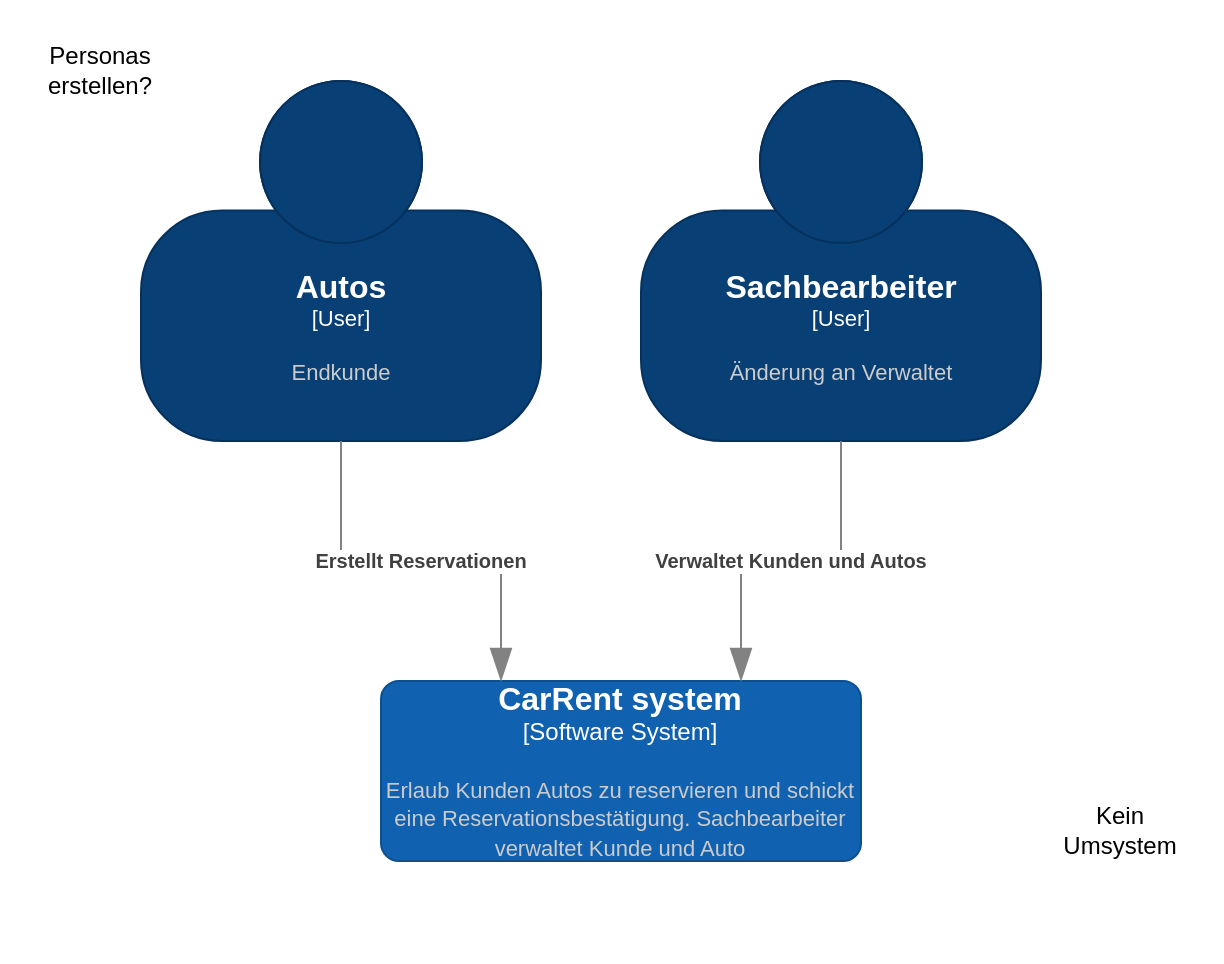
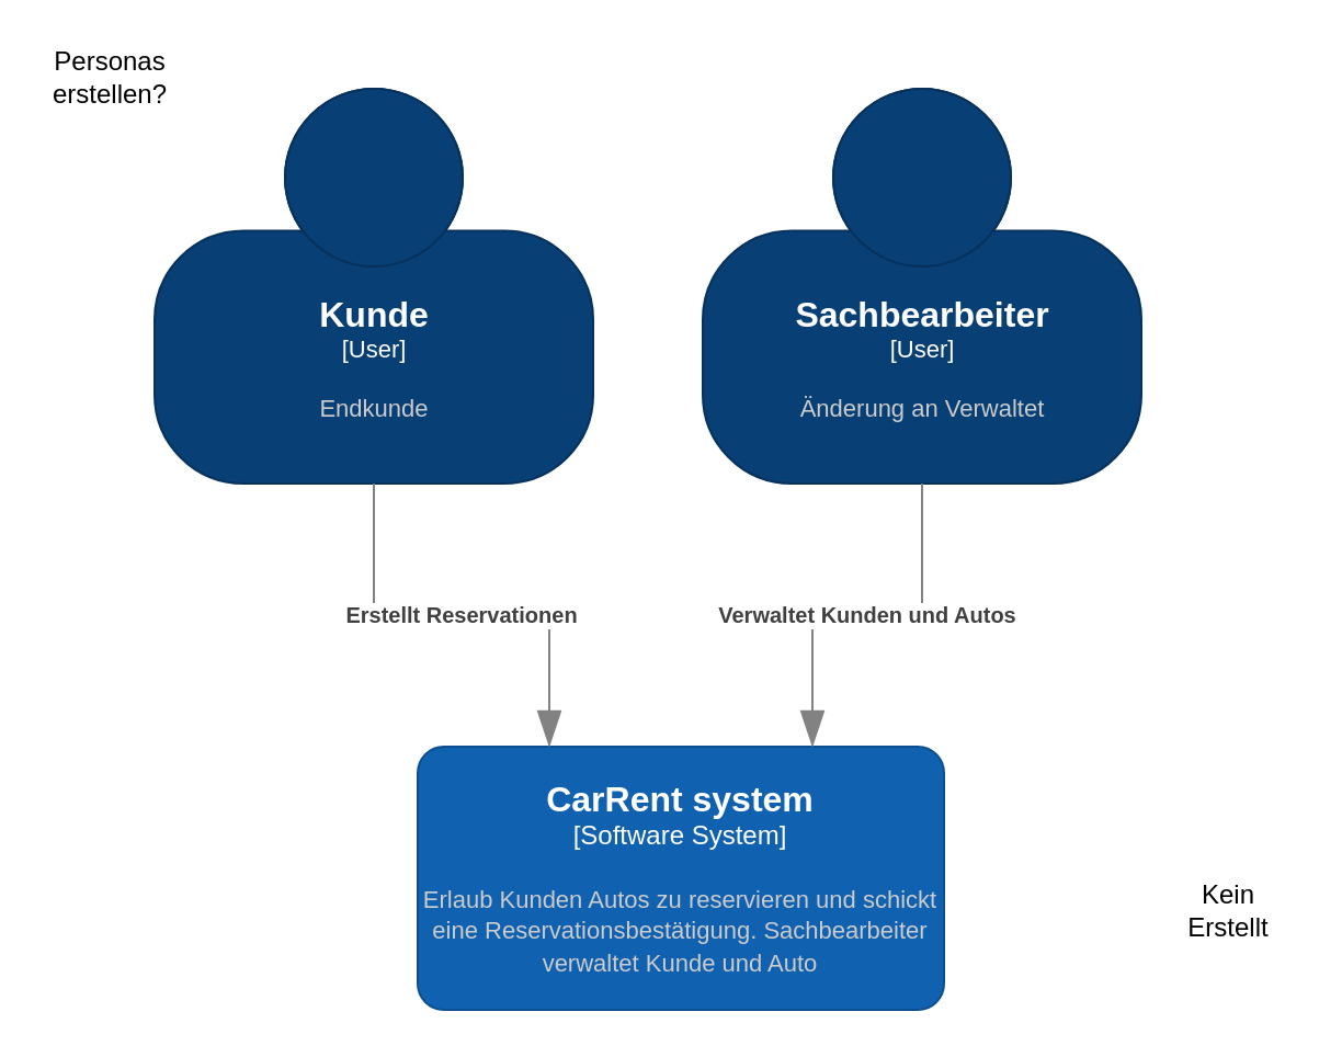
- <mxCell id="2" value="&lt;font style=&quot;font-size: 16px&quot;&gt;&lt;b&gt;Autos&lt;/b&gt;&lt;/font&gt;&lt;div&gt;[User]&lt;/div&gt;&lt;br&gt;&lt;div&gt;&lt;font style=&quot;font-size: 11px&quot;&gt;&lt;font color=&quot;#cccccc&quot;&gt;Endkunde&lt;/font&gt;&lt;/div&gt;" style="html=1;fontSize=11;dashed=0;whitespace=wrap;fillColor=#083F75;strokeColor=#06315C;fontColor=#ffffff;shape=mxgraph.c4.person2;align=center;metaEdit=1;points=[[0.5,0,0],[1,0.5,0],[1,0.75,0],[0.75,1,0],[0.5,1,0],[0.25,1,0],[0,0.75,0],[0,0.5,0]];resizable=0;" parent="1" vertex="1"><mxGeometry x="70" y="40" width="200" height="180" as="geometry" /></mxCell>
+ <mxCell id="2" value="&lt;font style=&quot;font-size: 16px&quot;&gt;&lt;b&gt;Kunde&lt;/b&gt;&lt;/font&gt;&lt;div&gt;[User]&lt;/div&gt;&lt;br&gt;&lt;div&gt;&lt;font style=&quot;font-size: 11px&quot;&gt;&lt;font color=&quot;#cccccc&quot;&gt;Endkunde&lt;/font&gt;&lt;/div&gt;" style="html=1;fontSize=11;dashed=0;whitespace=wrap;fillColor=#083F75;strokeColor=#06315C;fontColor=#ffffff;shape=mxgraph.c4.person2;align=center;metaEdit=1;points=[[0.5,0,0],[1,0.5,0],[1,0.75,0],[0.75,1,0],[0.5,1,0],[0.25,1,0],[0,0.75,0],[0,0.5,0]];resizable=0;" parent="1" vertex="1"><mxGeometry x="70" y="40" width="200" height="180" as="geometry" /></mxCell>
- <mxCell id="3" value="&lt;font style=&quot;font-size: 16px&quot;&gt;&lt;b&gt;CarRent system&lt;/b&gt;&lt;/font&gt;&lt;div&gt;[Software System]&lt;/div&gt;&lt;br&gt;&lt;div&gt;&lt;font style=&quot;font-size: 11px&quot;&gt;&lt;font color=&quot;#cccccc&quot;&gt;Erlaub Kunden Autos zu reservieren und schickt eine Reservationsbestätigung. Sachbearbeiter verwaltet Kunde und Auto&lt;/font&gt;&lt;/div&gt;" style="rounded=1;whiteSpace=wrap;html=1;labelBackgroundColor=none;fillColor=#1061B0;fontColor=#ffffff;align=center;arcSize=10;strokeColor=#0D5091;metaEdit=1;resizable=0;points=[[0.25,0,0],[0.5,0,0],[0.75,0,0],[1,0.25,0],[1,0.5,0],[1,0.75,0],[0.75,1,0],[0.5,1,0],[0.25,1,0],[0,0.75,0],[0,0.5,0],[0,0.25,0]];" parent="1" vertex="1"><mxGeometry x="190" y="340" width="240" height="90" as="geometry" /></mxCell>
+ <mxCell id="3" value="&lt;font style=&quot;font-size: 16px&quot;&gt;&lt;b&gt;CarRent system&lt;/b&gt;&lt;/font&gt;&lt;div&gt;[Software System]&lt;/div&gt;&lt;br&gt;&lt;div&gt;&lt;font style=&quot;font-size: 11px&quot;&gt;&lt;font color=&quot;#cccccc&quot;&gt;Erlaub Kunden Autos zu reservieren und schickt eine Reservationsbestätigung. Sachbearbeiter verwaltet Kunde und Auto&lt;/font&gt;&lt;/div&gt;" style="rounded=1;whiteSpace=wrap;html=1;labelBackgroundColor=none;fillColor=#1061B0;fontColor=#ffffff;align=center;arcSize=10;strokeColor=#0D5091;metaEdit=1;resizable=0;points=[[0.25,0,0],[0.5,0,0],[0.75,0,0],[1,0.25,0],[1,0.5,0],[1,0.75,0],[0.75,1,0],[0.5,1,0],[0.25,1,0],[0,0.75,0],[0,0.5,0],[0,0.25,0]];" parent="1" vertex="1"><mxGeometry x="190" y="340" width="240" height="120" as="geometry" /></mxCell>
- <mxCell id="8" value="Kein Umsystem" style="text;html=1;strokeColor=none;fillColor=none;align=center;verticalAlign=middle;whiteSpace=wrap;rounded=0;" vertex="1" parent="1"><mxGeometry x="530" y="400" width="60" height="30" as="geometry" /></mxCell>
+ <mxCell id="8" value="Kein Erstellt" style="text;html=1;strokeColor=none;fillColor=none;align=center;verticalAlign=middle;whiteSpace=wrap;rounded=0;" vertex="1" parent="1"><mxGeometry x="530" y="400" width="60" height="30" as="geometry" /></mxCell>
